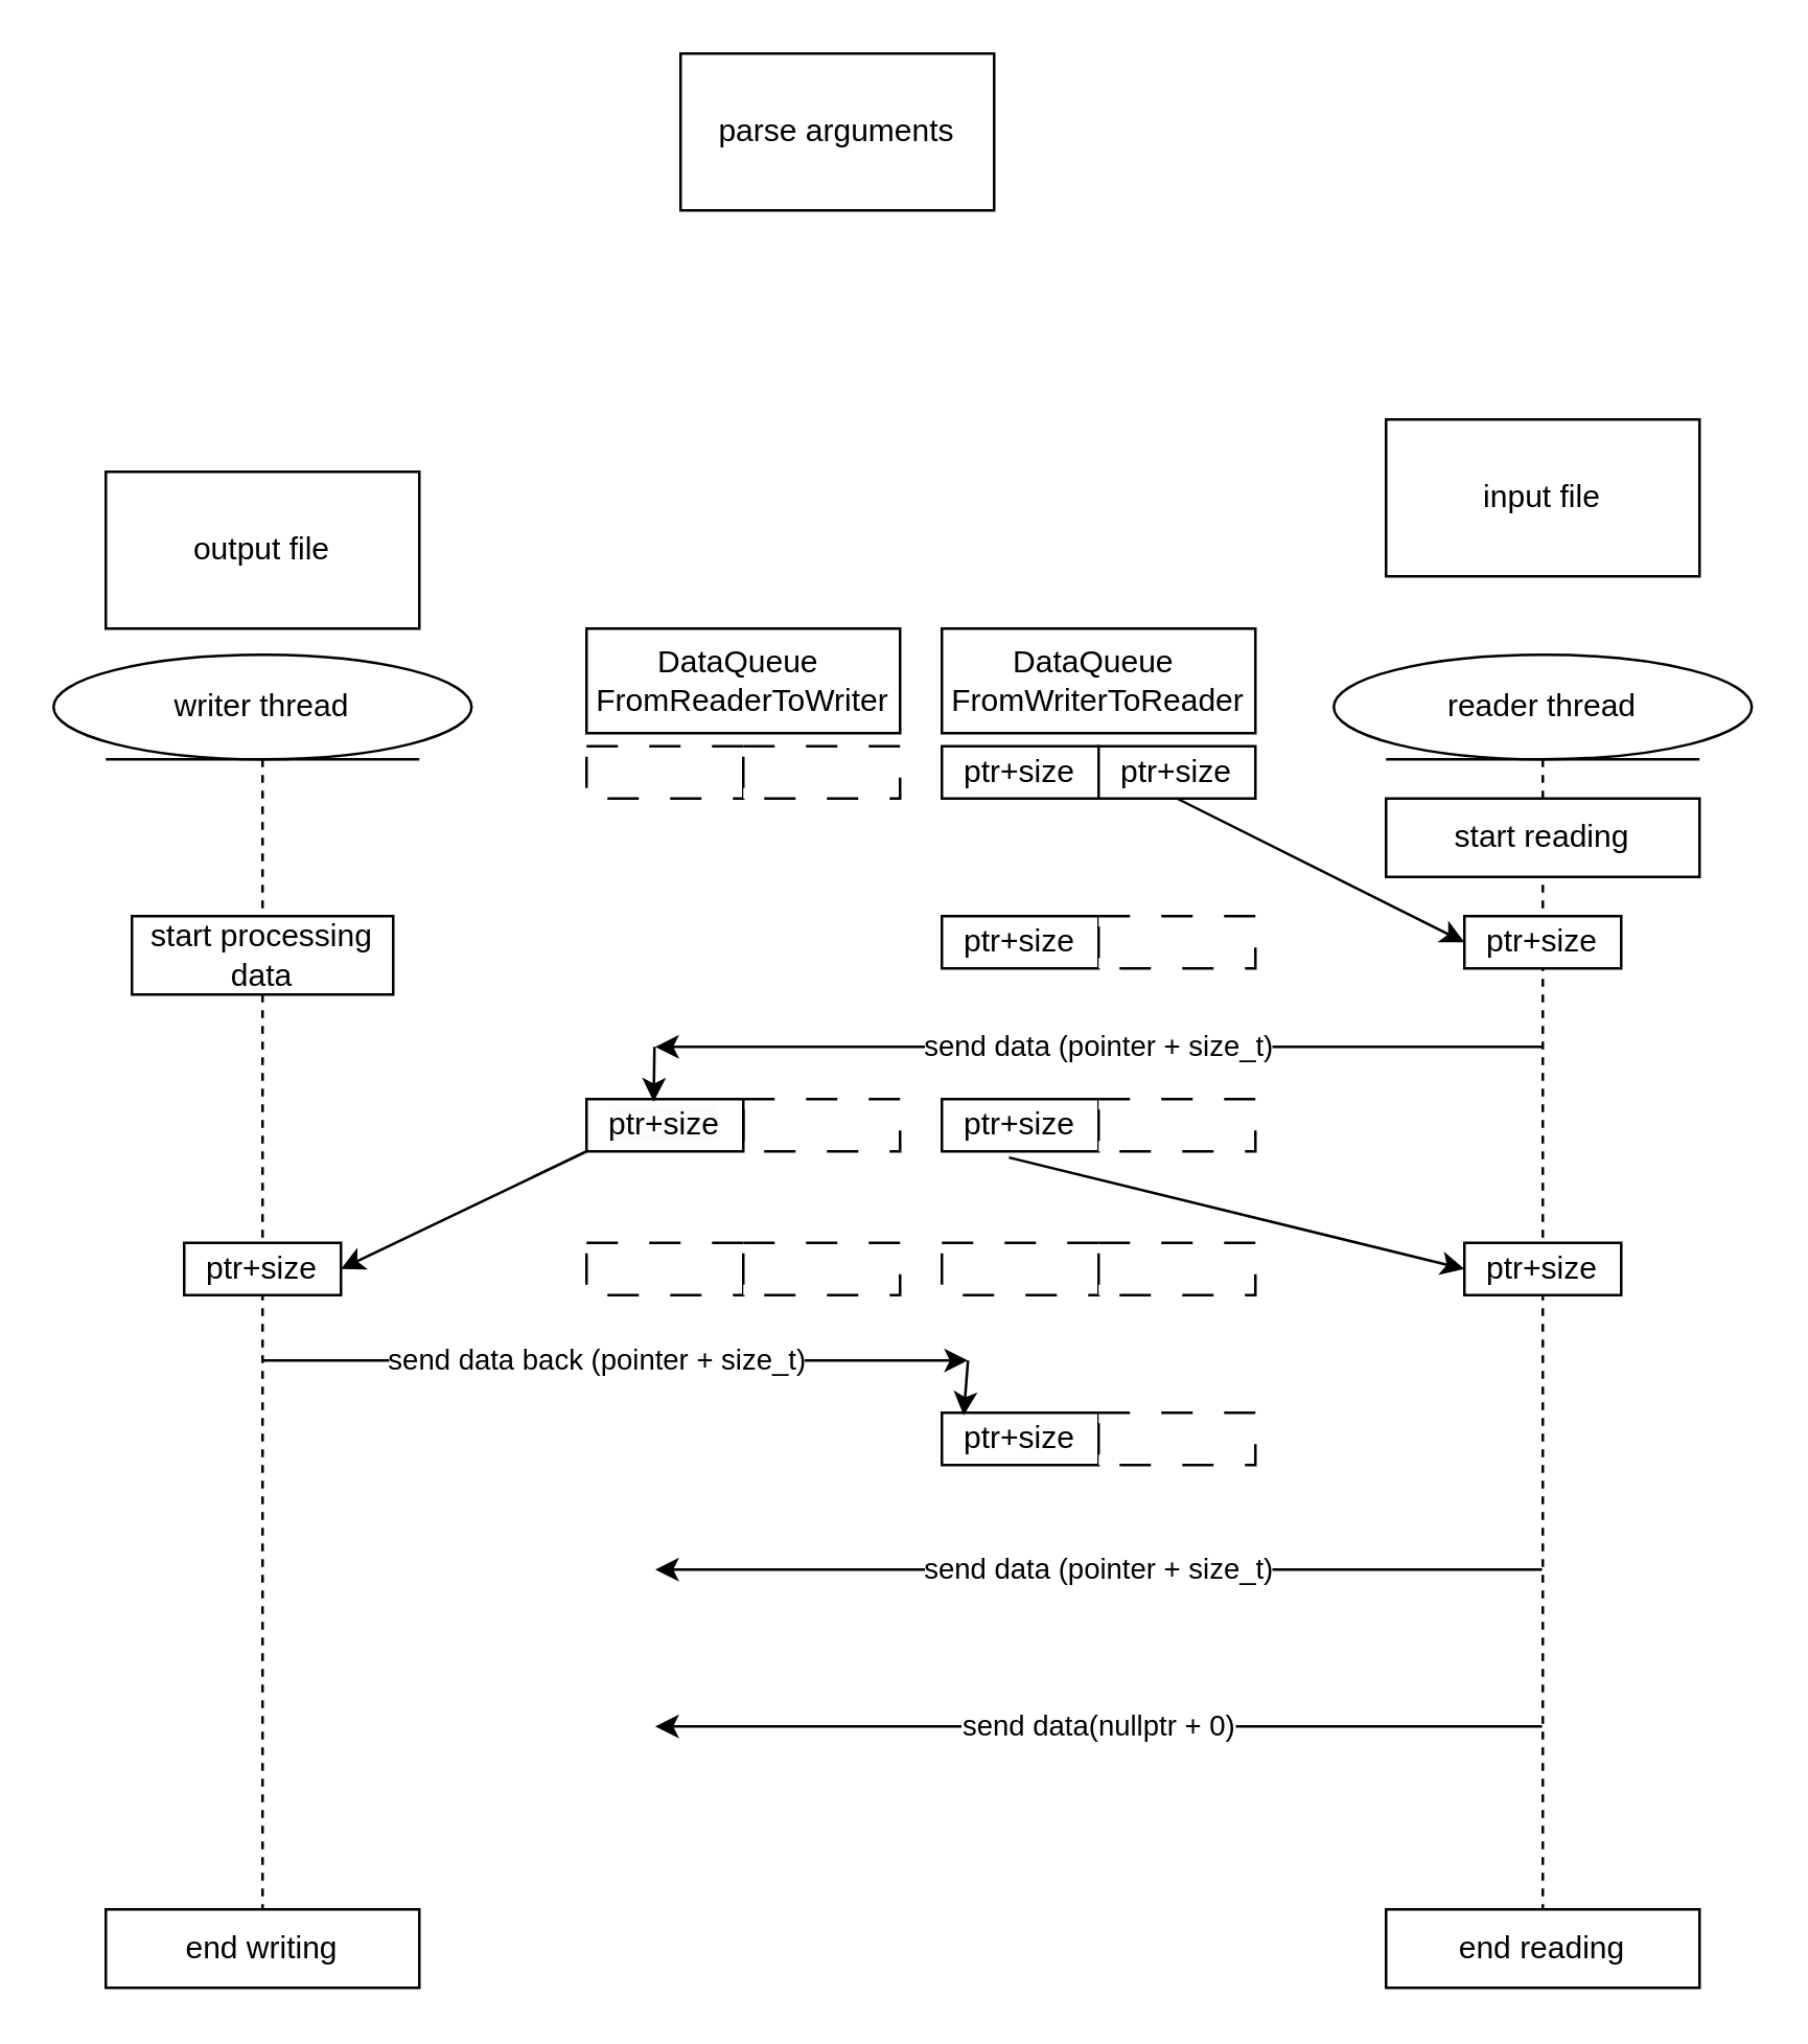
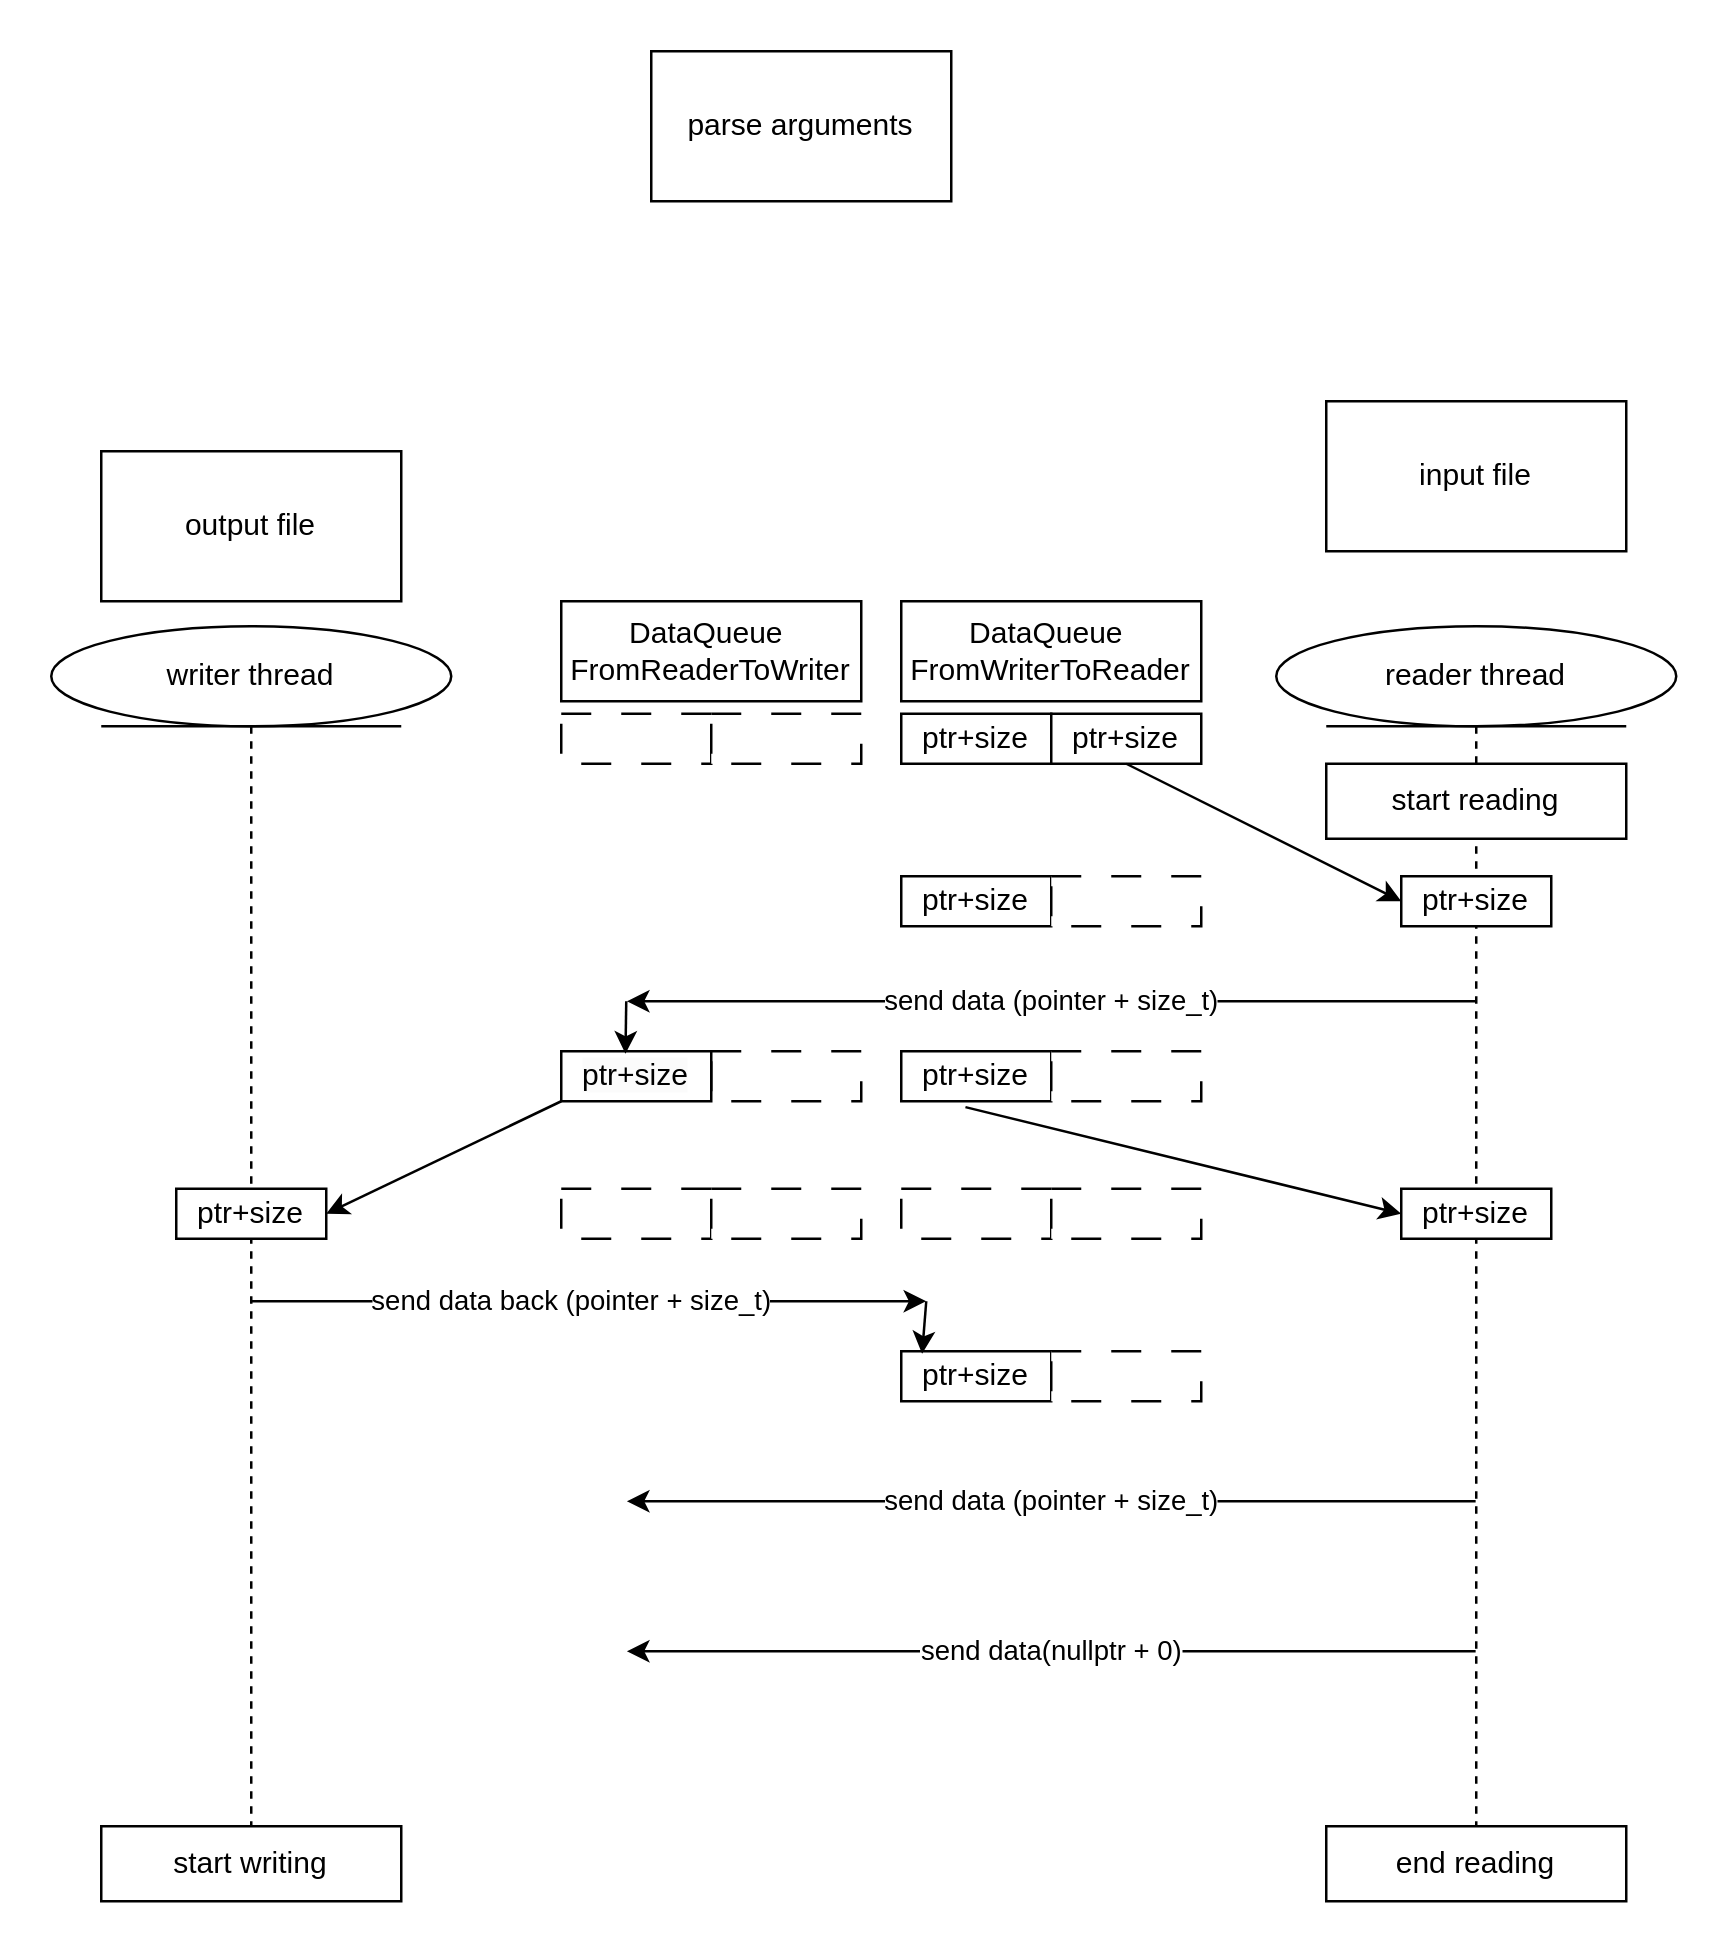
- <mxCell id="11" value="start processing data" style="rounded=0;whiteSpace=wrap;html=1;" parent="1" vertex="1"><mxGeometry x="50" y="350" width="100" height="30" as="geometry" /></mxCell>
- <mxCell id="19" value="end writing" style="rounded=0;whiteSpace=wrap;html=1;" vertex="1" parent="1"><mxGeometry x="40" y="730" width="120" height="30" as="geometry" /></mxCell>
+ <mxCell id="19" value="start writing" style="rounded=0;whiteSpace=wrap;html=1;" vertex="1" parent="1"><mxGeometry x="40" y="730" width="120" height="30" as="geometry" /></mxCell>
